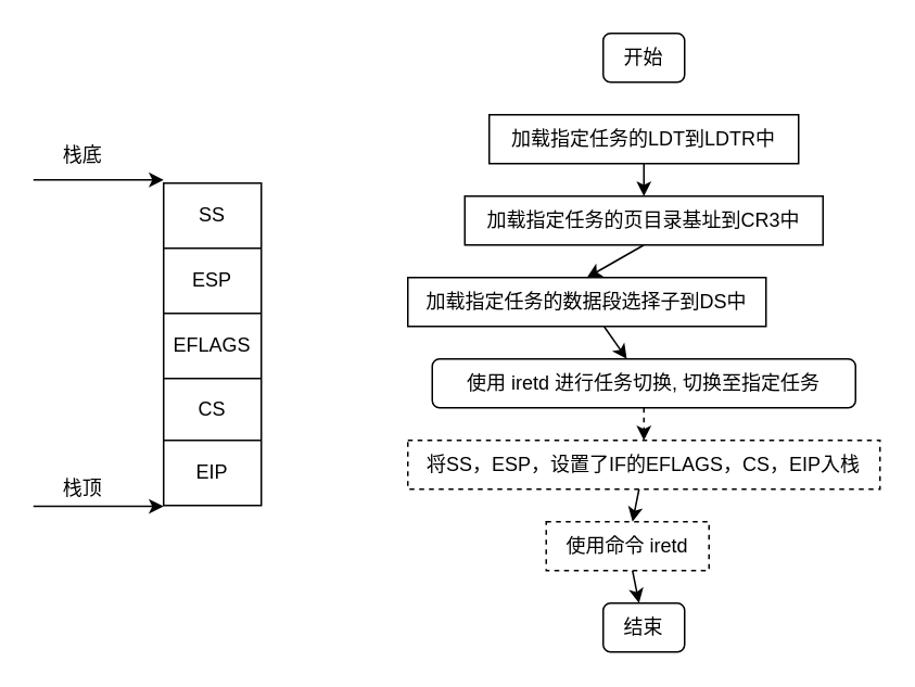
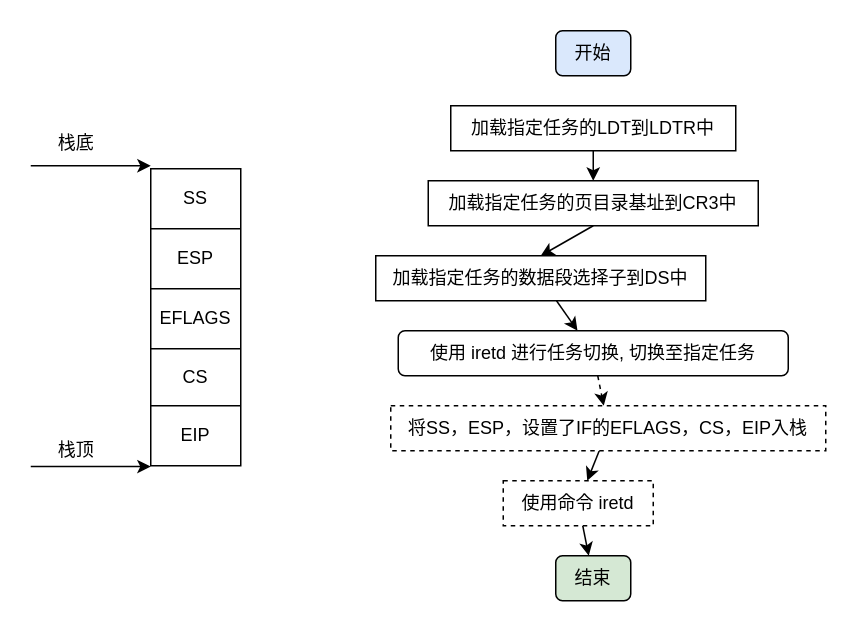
- <mxCell id="2" value="&lt;font&gt;开始&lt;/font&gt;" style="rounded=1;whiteSpace=wrap;html=1;fontFamily=Helvetica;" parent="1" vertex="1"><mxGeometry x="370" width="50" height="30" as="geometry" y="20" /></mxCell>
+ <mxCell id="2" value="&lt;font&gt;开始&lt;/font&gt;" style="rounded=1;whiteSpace=wrap;html=1;fontFamily=Helvetica;fillColor=#dae8fc;" parent="1" vertex="1"><mxGeometry x="370" width="50" height="30" as="geometry" y="20" /></mxCell>
- <mxCell id="8" value="&lt;font&gt;将SS，ESP，设置了IF的EFLAGS，CS，EIP入栈&lt;/font&gt;" style="whiteSpace=wrap;html=1;rounded=0;dashed=1;fontFamily=Helvetica;" parent="1" vertex="1"><mxGeometry x="250" y="270" width="290" height="30" as="geometry" /></mxCell>
+ <mxCell id="8" value="&lt;font&gt;将SS，ESP，设置了IF的EFLAGS，CS，EIP入栈&lt;/font&gt;" style="whiteSpace=wrap;html=1;rounded=0;dashed=1;fontFamily=Helvetica;" parent="1" vertex="1"><mxGeometry x="260" y="270" width="290" height="30" as="geometry" /></mxCell>
- <mxCell id="11" value="&lt;font&gt;结束&lt;/font&gt;" style="rounded=1;whiteSpace=wrap;html=1;fontFamily=Helvetica;" parent="1" vertex="1"><mxGeometry x="370" y="370" width="50" height="30" as="geometry" /></mxCell>
+ <mxCell id="11" value="&lt;font&gt;结束&lt;/font&gt;" style="rounded=1;whiteSpace=wrap;html=1;fontFamily=Helvetica;fillColor=#d5e8d4;" parent="1" vertex="1"><mxGeometry x="370" y="370" width="50" height="30" as="geometry" /></mxCell>
